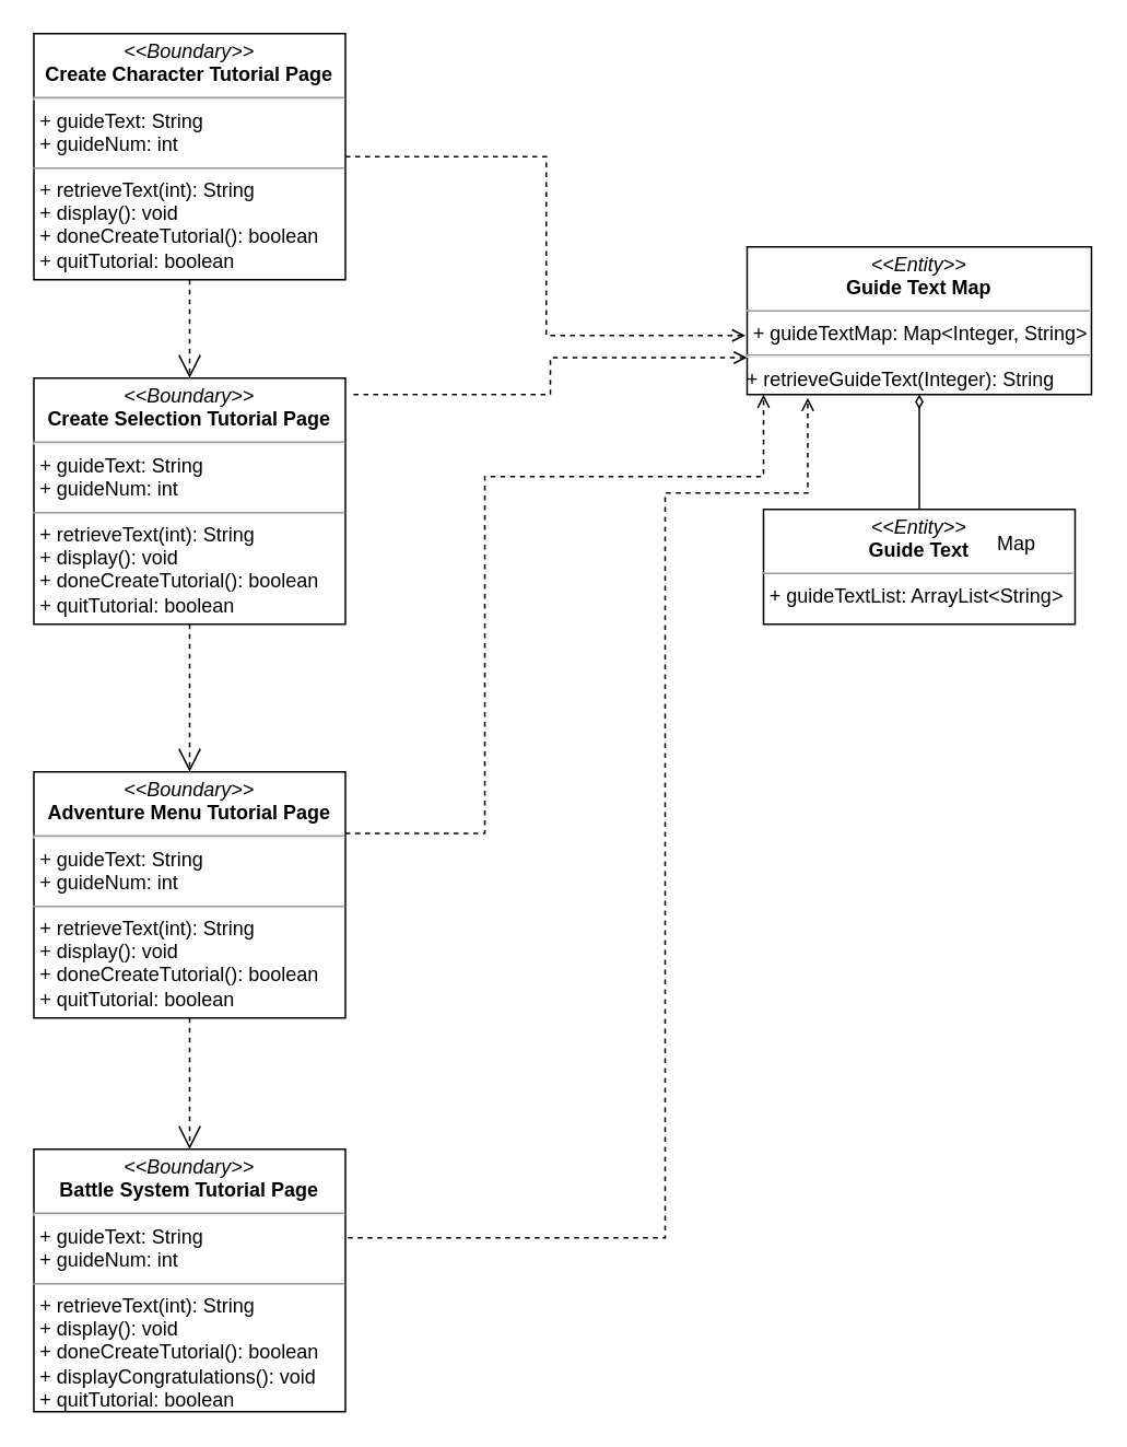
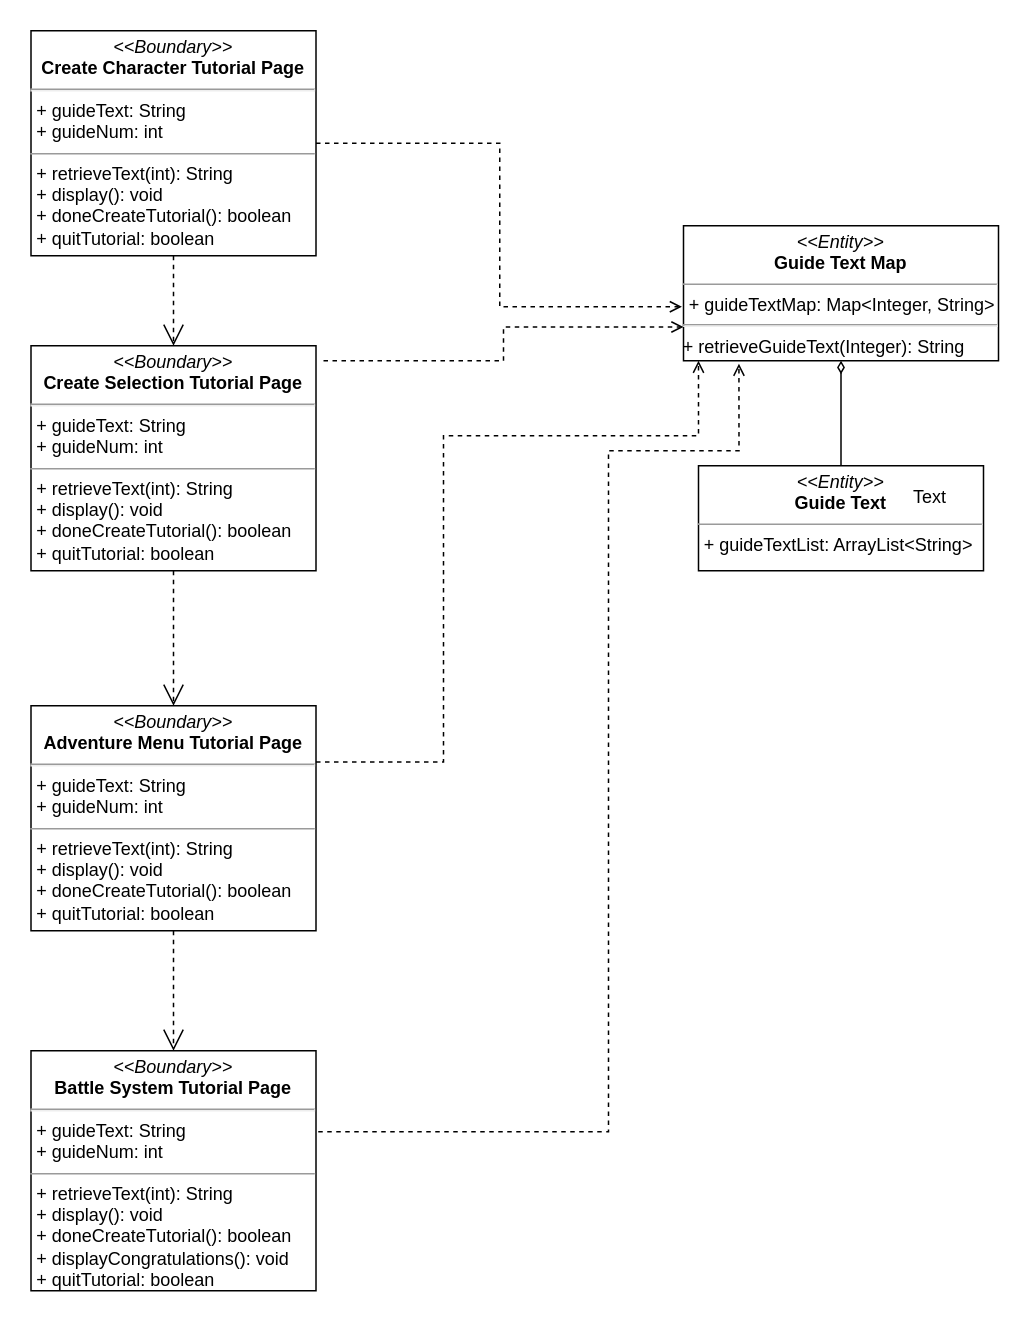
- <mxCell id="13" value="Map" style="text;html=1;align=center;verticalAlign=middle;resizable=0;points=[];autosize=1;" vertex="1" parent="1"><mxGeometry x="599" y="321" width="40" height="20" as="geometry" /></mxCell>
+ <mxCell id="13" value="Text" style="text;html=1;align=center;verticalAlign=middle;resizable=0;points=[];autosize=1;" vertex="1" parent="1"><mxGeometry x="599" y="321" width="40" height="20" as="geometry" /></mxCell>
